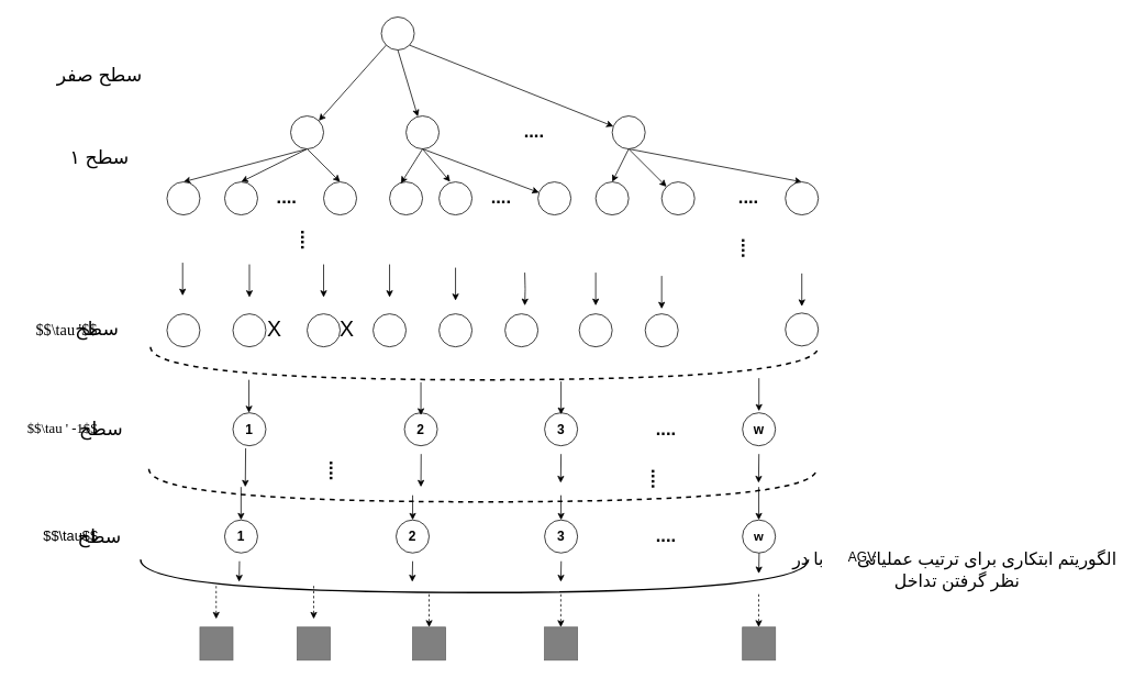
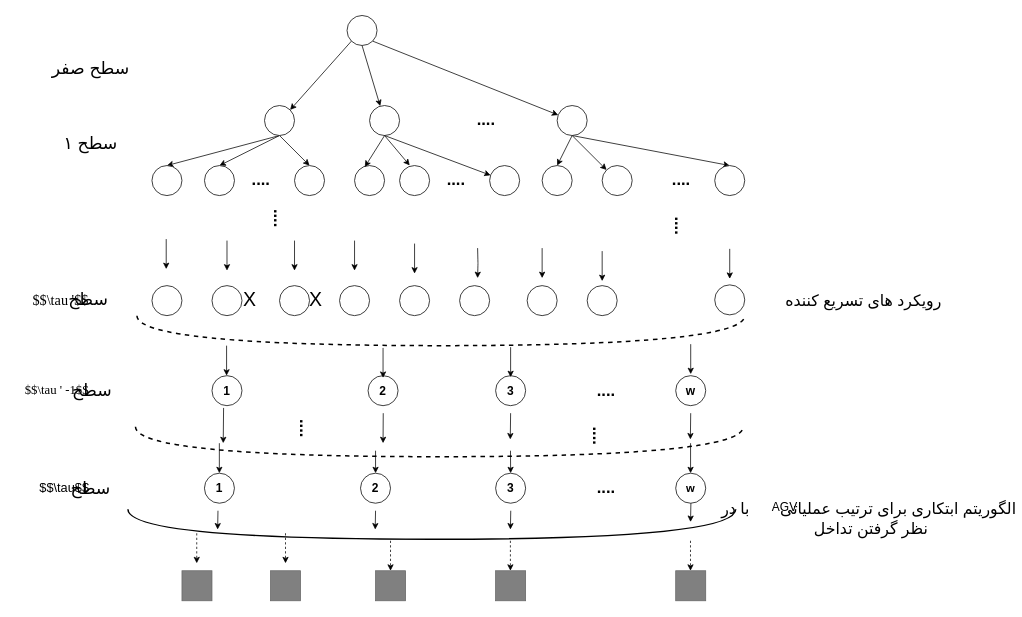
+ <mxCell id="105" value="&lt;span style=&quot;font-size: 21px;&quot;&gt;رویکرد های تسریع کننده&lt;/span&gt;" style="text;html=1;align=center;verticalAlign=middle;resizable=0;points=[];autosize=1;strokeColor=none;fillColor=none;" vertex="1" parent="1"><mxGeometry x="1055" y="380" width="190" height="40" as="geometry" /></mxCell>
